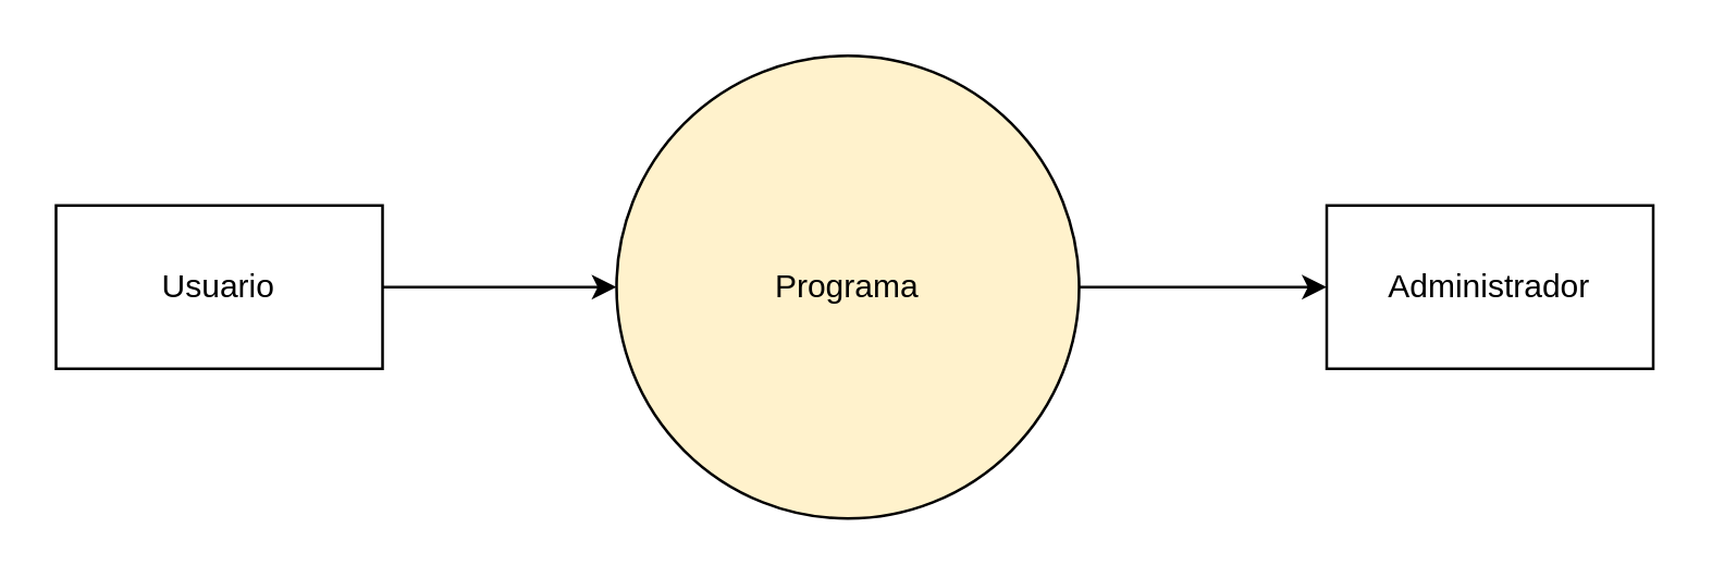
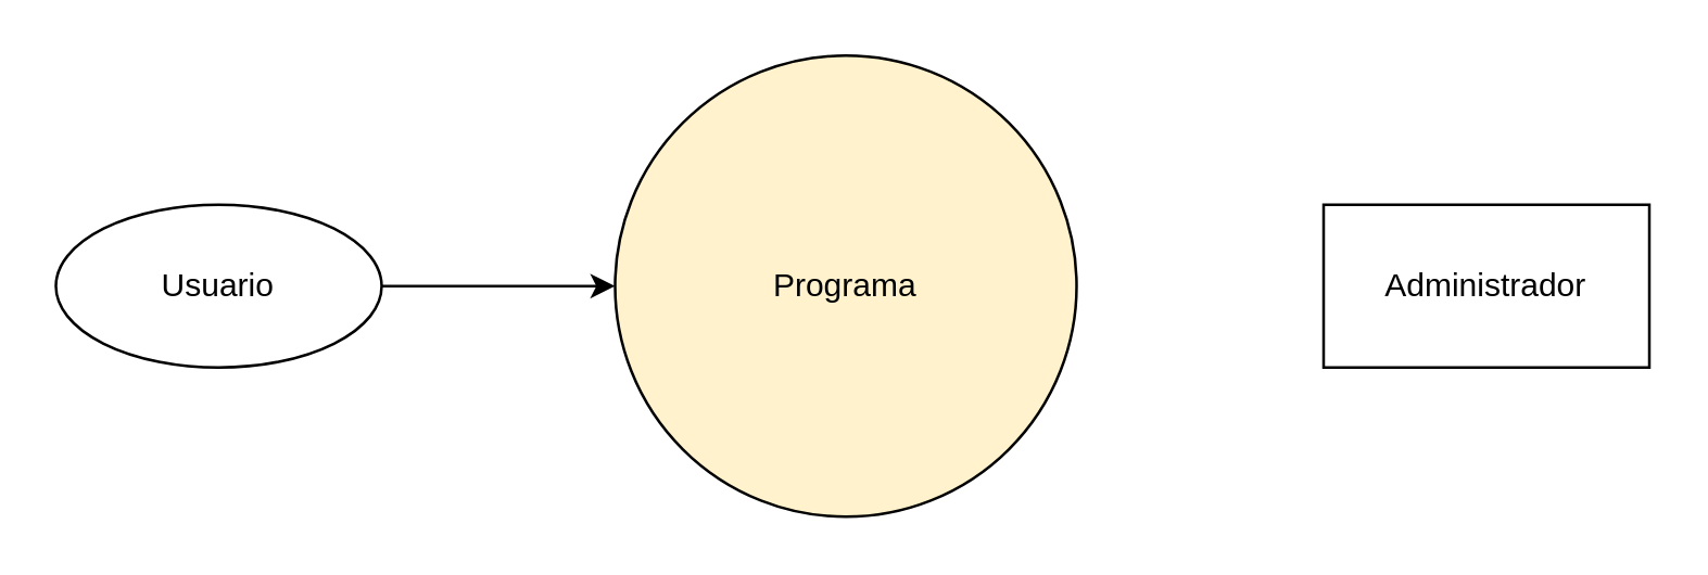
- <mxCell id="5" value="Usuario" style="rounded=0;whiteSpace=wrap;html=1;" vertex="1" parent="1"><mxGeometry x="20" y="75" width="120" height="60" as="geometry" /></mxCell>
+ <mxCell id="5" value="Usuario" style="ellipse;whiteSpace=wrap;html=1;" vertex="1" parent="1"><mxGeometry x="20" y="75" width="120" height="60" as="geometry" /></mxCell>
- <mxCell id="2" style="edgeStyle=orthogonalEdgeStyle;rounded=0;orthogonalLoop=1;jettySize=auto;html=1;" edge="1" parent="1" source="3" target="6"><mxGeometry relative="1" as="geometry" /></mxCell>
